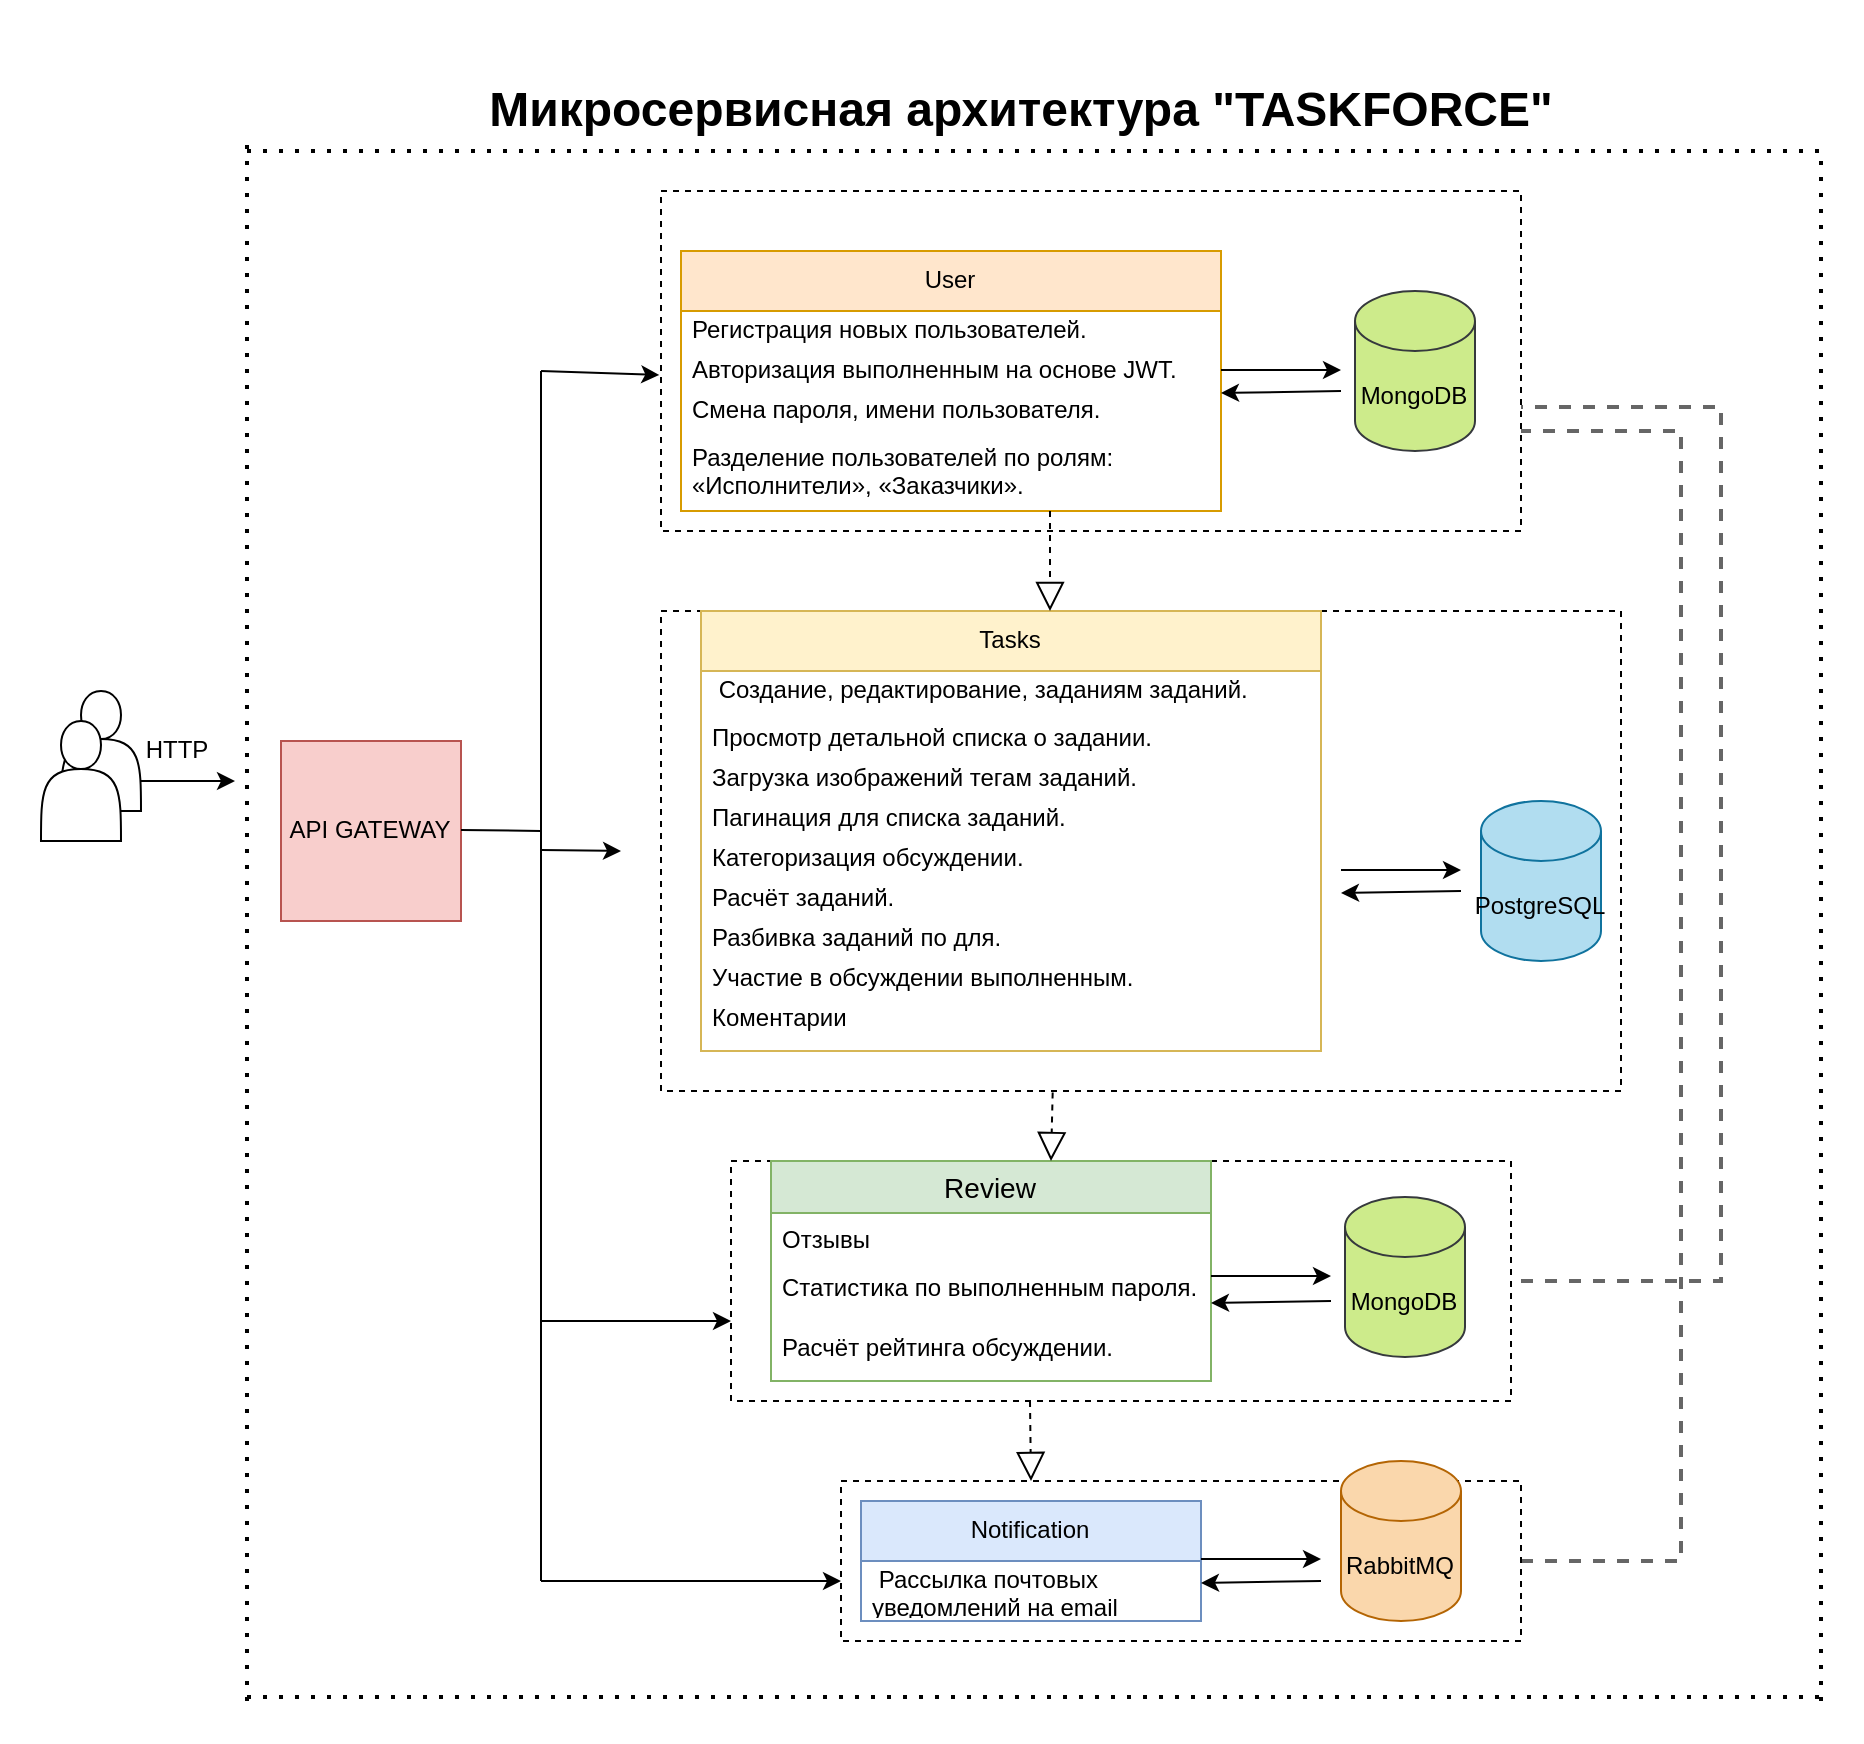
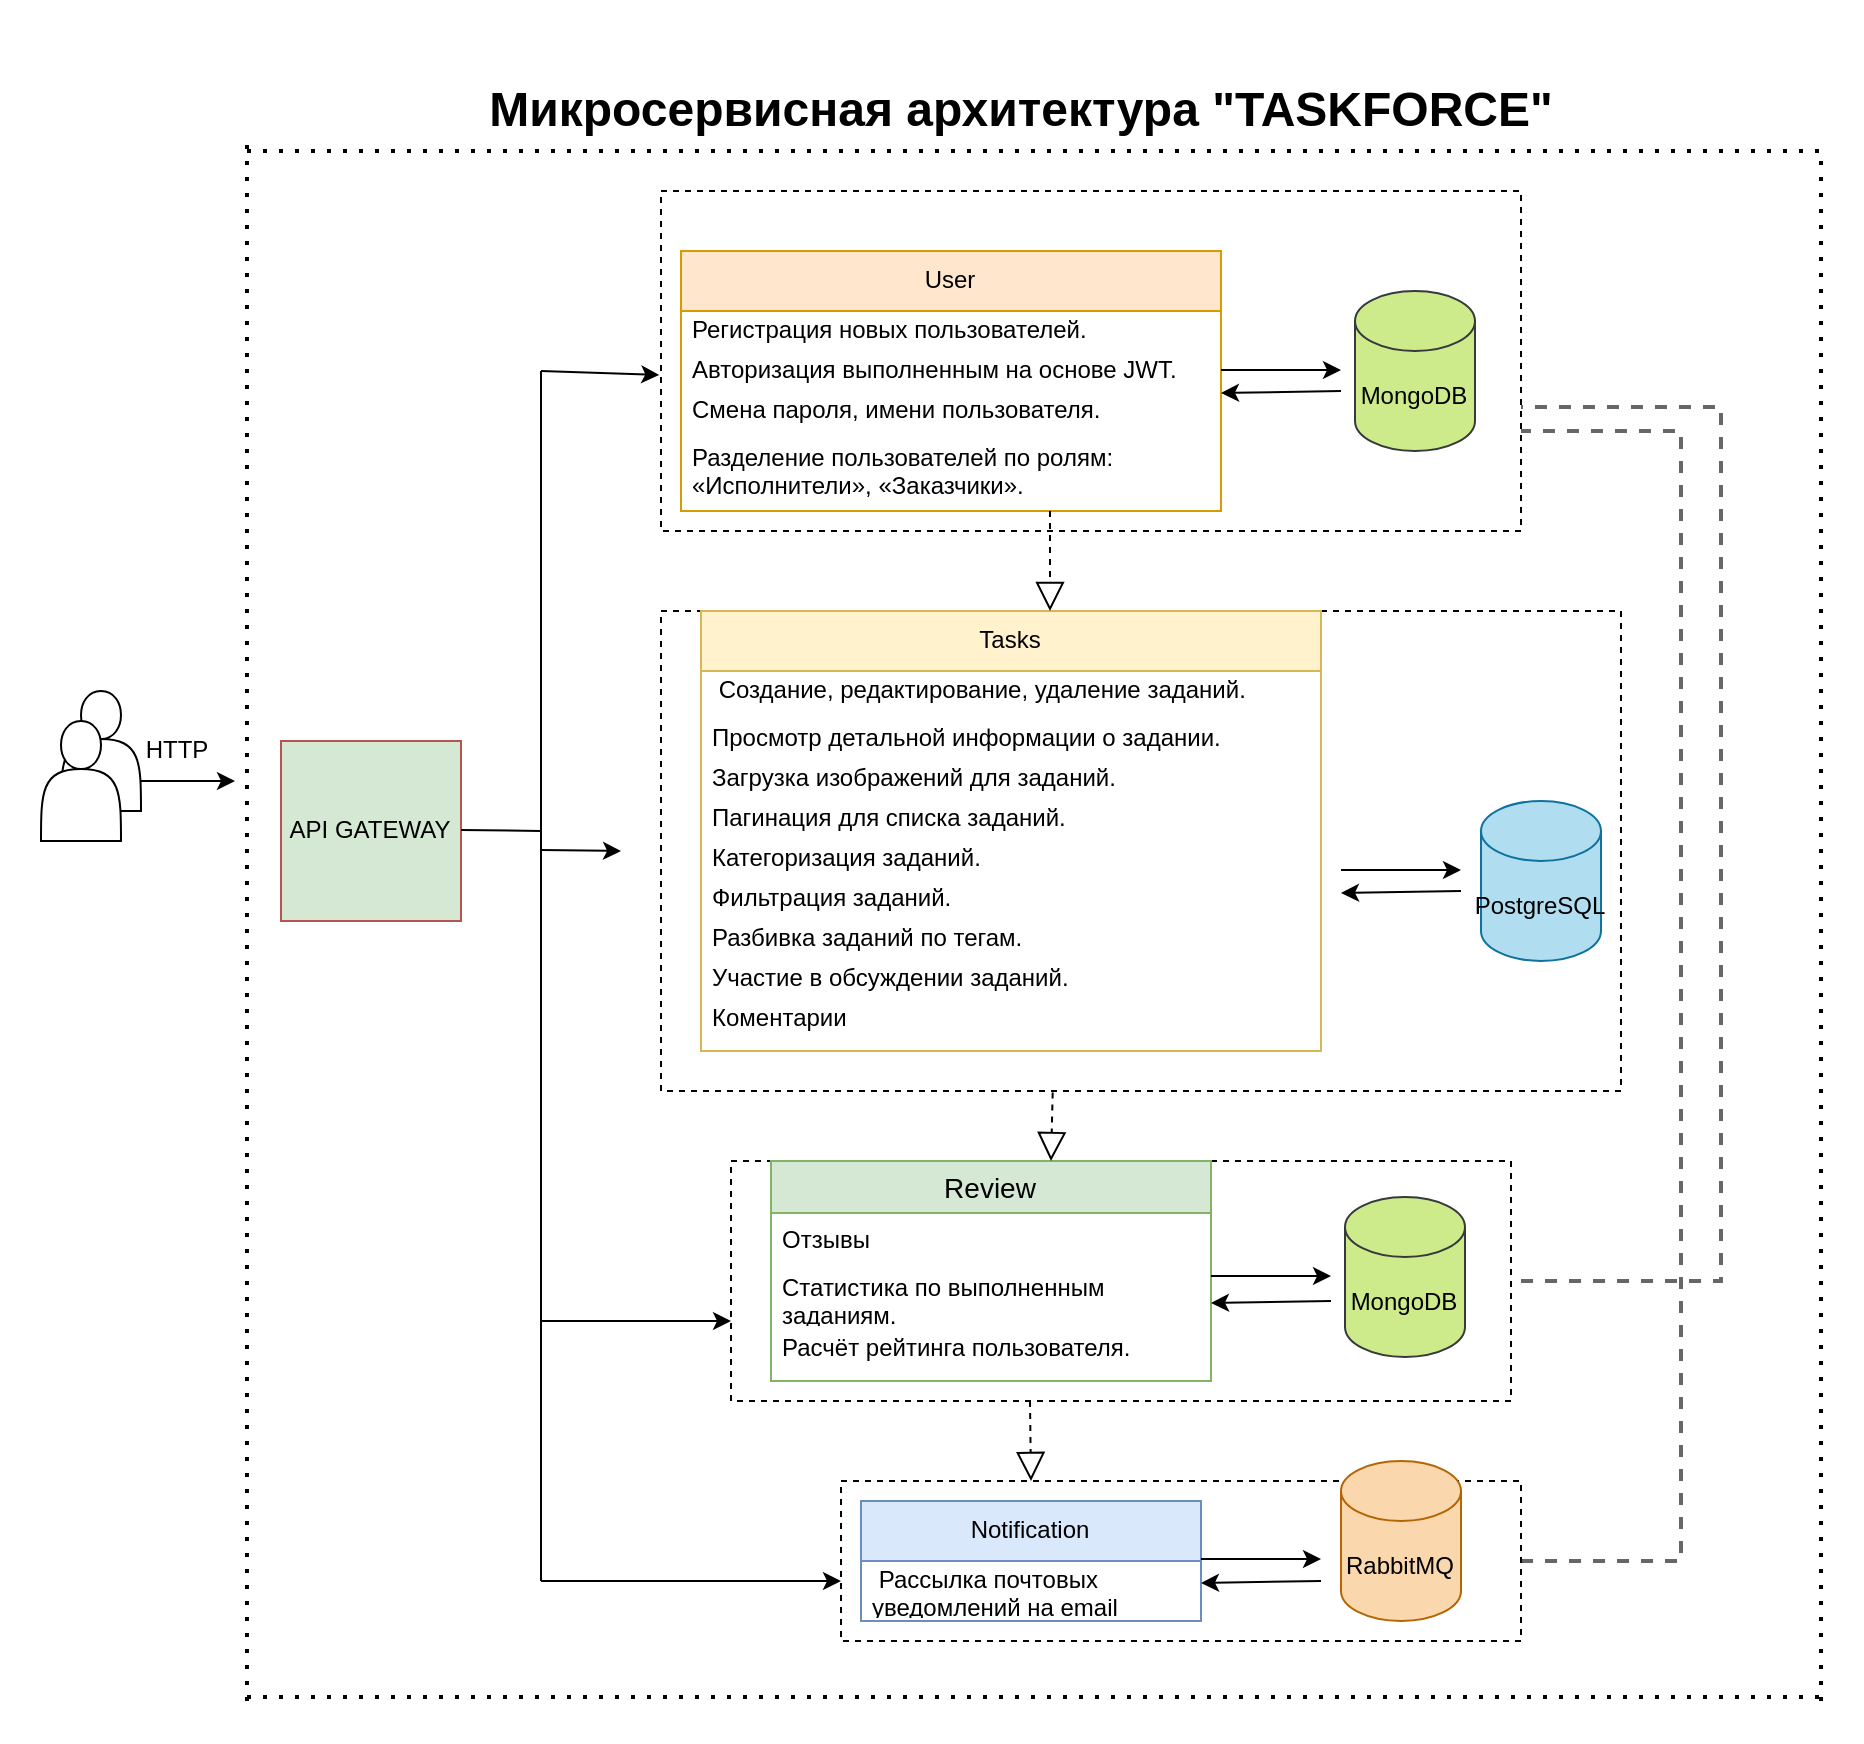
- <mxCell id="15" value="&amp;nbsp;Создание, редактирование, заданиям заданий." style="text;strokeColor=none;fillColor=none;align=left;verticalAlign=middle;spacingLeft=4;spacingRight=4;overflow=hidden;points=[[0,0.5],[1,0.5]];portConstraint=eastwest;rotatable=0;whiteSpace=wrap;html=1;" parent="14" vertex="1"><mxGeometry y="30" width="310" height="20" as="geometry" /></mxCell>
+ <mxCell id="15" value="&amp;nbsp;Создание, редактирование, удаление заданий." style="text;strokeColor=none;fillColor=none;align=left;verticalAlign=middle;spacingLeft=4;spacingRight=4;overflow=hidden;points=[[0,0.5],[1,0.5]];portConstraint=eastwest;rotatable=0;whiteSpace=wrap;html=1;" parent="14" vertex="1"><mxGeometry y="30" width="310" height="20" as="geometry" /></mxCell>
- <mxCell id="16" value="Просмотр детальной списка о&amp;nbsp;задании." style="text;strokeColor=none;fillColor=none;spacingLeft=4;spacingRight=4;overflow=hidden;rotatable=0;points=[[0,0.5],[1,0.5]];portConstraint=eastwest;fontSize=12;whiteSpace=wrap;html=1;" parent="14" vertex="1"><mxGeometry y="50" width="310" height="20" as="geometry" /></mxCell>
+ <mxCell id="16" value="Просмотр детальной информации о&amp;nbsp;задании." style="text;strokeColor=none;fillColor=none;spacingLeft=4;spacingRight=4;overflow=hidden;rotatable=0;points=[[0,0.5],[1,0.5]];portConstraint=eastwest;fontSize=12;whiteSpace=wrap;html=1;" parent="14" vertex="1"><mxGeometry y="50" width="310" height="20" as="geometry" /></mxCell>
- <mxCell id="17" value="Загрузка изображений тегам заданий." style="text;strokeColor=none;fillColor=none;spacingLeft=4;spacingRight=4;overflow=hidden;rotatable=0;points=[[0,0.5],[1,0.5]];portConstraint=eastwest;fontSize=12;whiteSpace=wrap;html=1;" parent="14" vertex="1"><mxGeometry y="70" width="310" height="20" as="geometry" /></mxCell>
+ <mxCell id="17" value="Загрузка изображений для заданий." style="text;strokeColor=none;fillColor=none;spacingLeft=4;spacingRight=4;overflow=hidden;rotatable=0;points=[[0,0.5],[1,0.5]];portConstraint=eastwest;fontSize=12;whiteSpace=wrap;html=1;" parent="14" vertex="1"><mxGeometry y="70" width="310" height="20" as="geometry" /></mxCell>
- <mxCell id="25" value="API GATEWAY" style="whiteSpace=wrap;html=1;aspect=fixed;fillColor=#f8cecc;strokeColor=#b85450;" parent="1" vertex="1"><mxGeometry x="140" y="370" width="90" height="90" as="geometry" /></mxCell>
+ <mxCell id="25" value="API GATEWAY" style="whiteSpace=wrap;html=1;aspect=fixed;fillColor=#d5e8d4;strokeColor=#b85450;" parent="1" vertex="1"><mxGeometry x="140" y="370" width="90" height="90" as="geometry" /></mxCell>
- <mxCell id="19" value="Категоризация обсуждении." style="text;strokeColor=none;fillColor=none;spacingLeft=4;spacingRight=4;overflow=hidden;rotatable=0;points=[[0,0.5],[1,0.5]];portConstraint=eastwest;fontSize=12;whiteSpace=wrap;html=1;" parent="14" vertex="1"><mxGeometry y="110" width="310" height="20" as="geometry" /></mxCell>
+ <mxCell id="19" value="Категоризация заданий." style="text;strokeColor=none;fillColor=none;spacingLeft=4;spacingRight=4;overflow=hidden;rotatable=0;points=[[0,0.5],[1,0.5]];portConstraint=eastwest;fontSize=12;whiteSpace=wrap;html=1;" parent="14" vertex="1"><mxGeometry y="110" width="310" height="20" as="geometry" /></mxCell>
- <mxCell id="20" value="Расчёт заданий." style="text;strokeColor=none;fillColor=none;spacingLeft=4;spacingRight=4;overflow=hidden;rotatable=0;points=[[0,0.5],[1,0.5]];portConstraint=eastwest;fontSize=12;whiteSpace=wrap;html=1;" parent="14" vertex="1"><mxGeometry y="130" width="310" height="20" as="geometry" /></mxCell>
+ <mxCell id="20" value="Фильтрация заданий." style="text;strokeColor=none;fillColor=none;spacingLeft=4;spacingRight=4;overflow=hidden;rotatable=0;points=[[0,0.5],[1,0.5]];portConstraint=eastwest;fontSize=12;whiteSpace=wrap;html=1;" parent="14" vertex="1"><mxGeometry y="130" width="310" height="20" as="geometry" /></mxCell>
- <mxCell id="21" value="Разбивка заданий по&amp;nbsp;для." style="text;strokeColor=none;fillColor=none;spacingLeft=4;spacingRight=4;overflow=hidden;rotatable=0;points=[[0,0.5],[1,0.5]];portConstraint=eastwest;fontSize=12;whiteSpace=wrap;html=1;" parent="14" vertex="1"><mxGeometry y="150" width="310" height="20" as="geometry" /></mxCell>
+ <mxCell id="21" value="Разбивка заданий по&amp;nbsp;тегам." style="text;strokeColor=none;fillColor=none;spacingLeft=4;spacingRight=4;overflow=hidden;rotatable=0;points=[[0,0.5],[1,0.5]];portConstraint=eastwest;fontSize=12;whiteSpace=wrap;html=1;" parent="14" vertex="1"><mxGeometry y="150" width="310" height="20" as="geometry" /></mxCell>
- <mxCell id="22" value="Участие в&amp;nbsp;обсуждении выполненным." style="text;strokeColor=none;fillColor=none;spacingLeft=4;spacingRight=4;overflow=hidden;rotatable=0;points=[[0,0.5],[1,0.5]];portConstraint=eastwest;fontSize=12;whiteSpace=wrap;html=1;" parent="14" vertex="1"><mxGeometry y="170" width="310" height="20" as="geometry" /></mxCell>
+ <mxCell id="22" value="Участие в&amp;nbsp;обсуждении заданий." style="text;strokeColor=none;fillColor=none;spacingLeft=4;spacingRight=4;overflow=hidden;rotatable=0;points=[[0,0.5],[1,0.5]];portConstraint=eastwest;fontSize=12;whiteSpace=wrap;html=1;" parent="14" vertex="1"><mxGeometry y="170" width="310" height="20" as="geometry" /></mxCell>
- <mxCell id="28" value="Статистика по&amp;nbsp;выполненным пароля." style="text;strokeColor=none;fillColor=none;spacingLeft=4;spacingRight=4;overflow=hidden;rotatable=0;points=[[0,0.5],[1,0.5]];portConstraint=eastwest;fontSize=12;whiteSpace=wrap;html=1;" parent="26" vertex="1"><mxGeometry y="50" width="220" height="30" as="geometry" /></mxCell>
+ <mxCell id="28" value="Статистика по&amp;nbsp;выполненным заданиям." style="text;strokeColor=none;fillColor=none;spacingLeft=4;spacingRight=4;overflow=hidden;rotatable=0;points=[[0,0.5],[1,0.5]];portConstraint=eastwest;fontSize=12;whiteSpace=wrap;html=1;" parent="26" vertex="1"><mxGeometry y="50" width="220" height="30" as="geometry" /></mxCell>
- <mxCell id="29" value="Расчёт рейтинга обсуждении." style="text;strokeColor=none;fillColor=none;spacingLeft=4;spacingRight=4;overflow=hidden;rotatable=0;points=[[0,0.5],[1,0.5]];portConstraint=eastwest;fontSize=12;whiteSpace=wrap;html=1;" parent="26" vertex="1"><mxGeometry y="80" width="220" height="30" as="geometry" /></mxCell>
+ <mxCell id="29" value="Расчёт рейтинга пользователя." style="text;strokeColor=none;fillColor=none;spacingLeft=4;spacingRight=4;overflow=hidden;rotatable=0;points=[[0,0.5],[1,0.5]];portConstraint=eastwest;fontSize=12;whiteSpace=wrap;html=1;" parent="26" vertex="1"><mxGeometry y="80" width="220" height="30" as="geometry" /></mxCell>
